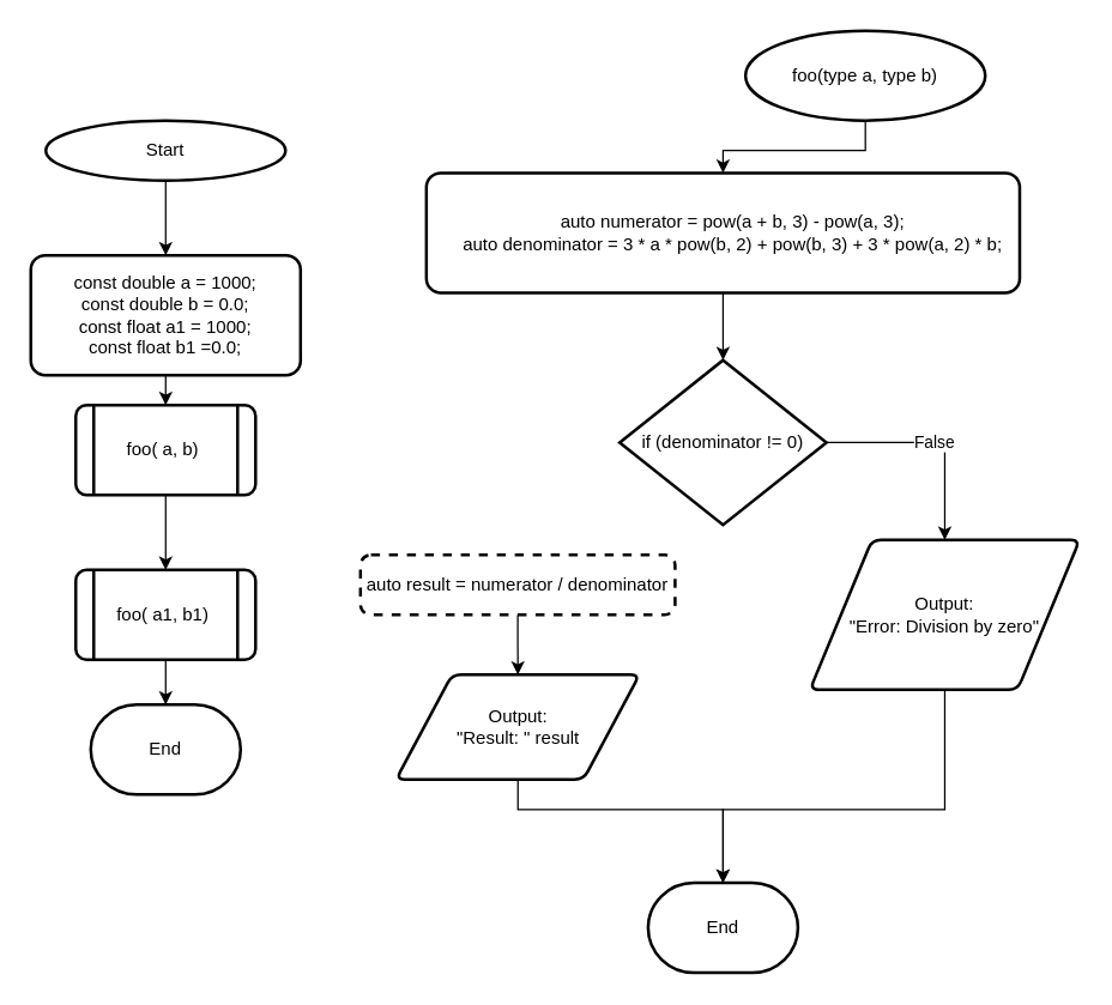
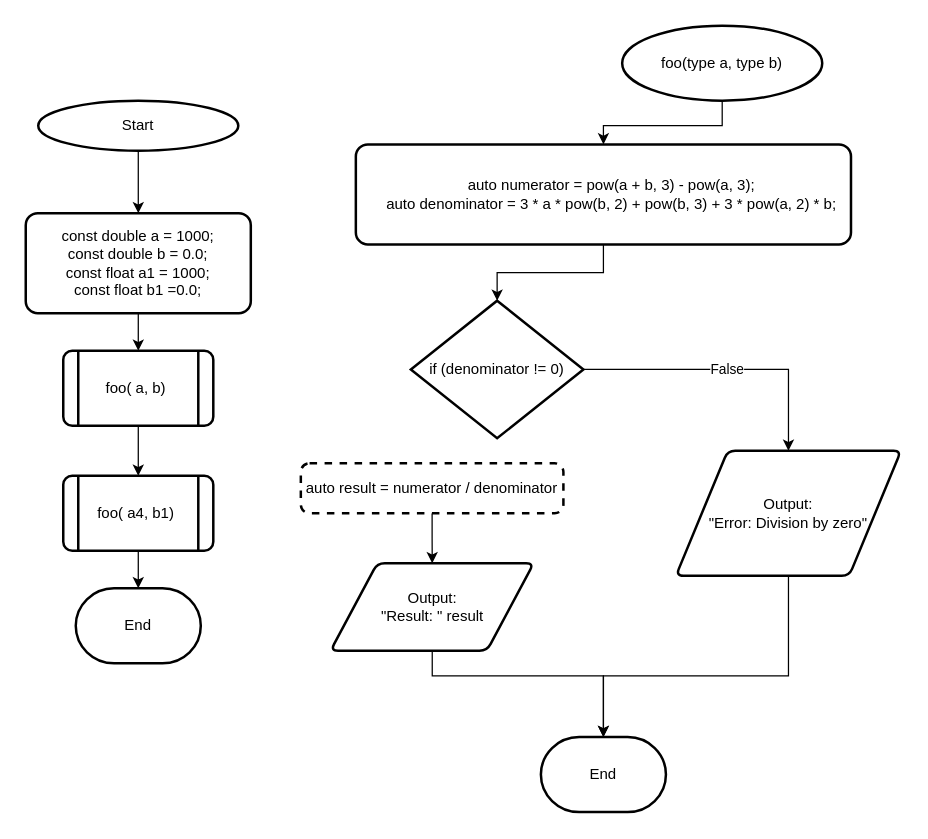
- <mxCell id="15" value="if (denominator != 0)" style="strokeWidth=2;html=1;shape=mxgraph.flowchart.decision;whiteSpace=wrap;" vertex="1" parent="1"><mxGeometry x="413" y="240" width="138" height="110" as="geometry" /></mxCell>
+ <mxCell id="15" value="if (denominator != 0)" style="strokeWidth=2;html=1;shape=mxgraph.flowchart.decision;whiteSpace=wrap;" vertex="1" parent="1"><mxGeometry x="328" y="240" width="138" height="110" as="geometry" /></mxCell>
- <mxCell id="7" value="foo( a, b)&amp;nbsp;" style="shape=process;whiteSpace=wrap;html=1;backgroundOutline=1;strokeWidth=2;rounded=1;arcSize=12;" vertex="1" parent="1"><mxGeometry x="50" y="270" width="120" height="60" as="geometry" /></mxCell>
+ <mxCell id="7" value="foo( a, b)&amp;nbsp;" style="shape=process;whiteSpace=wrap;html=1;backgroundOutline=1;strokeWidth=2;rounded=1;arcSize=12;" vertex="1" parent="1"><mxGeometry x="50" y="280" width="120" height="60" as="geometry" /></mxCell>
- <mxCell id="9" value="foo( a1, b1)&amp;nbsp;" style="shape=process;whiteSpace=wrap;html=1;backgroundOutline=1;strokeWidth=2;rounded=1;arcSize=12;" vertex="1" parent="1"><mxGeometry x="50" y="380" width="120" height="60" as="geometry" /></mxCell>
+ <mxCell id="9" value="foo( a4, b1)&amp;nbsp;" style="shape=process;whiteSpace=wrap;html=1;backgroundOutline=1;strokeWidth=2;rounded=1;arcSize=12;" vertex="1" parent="1"><mxGeometry x="50" y="380" width="120" height="60" as="geometry" /></mxCell>
